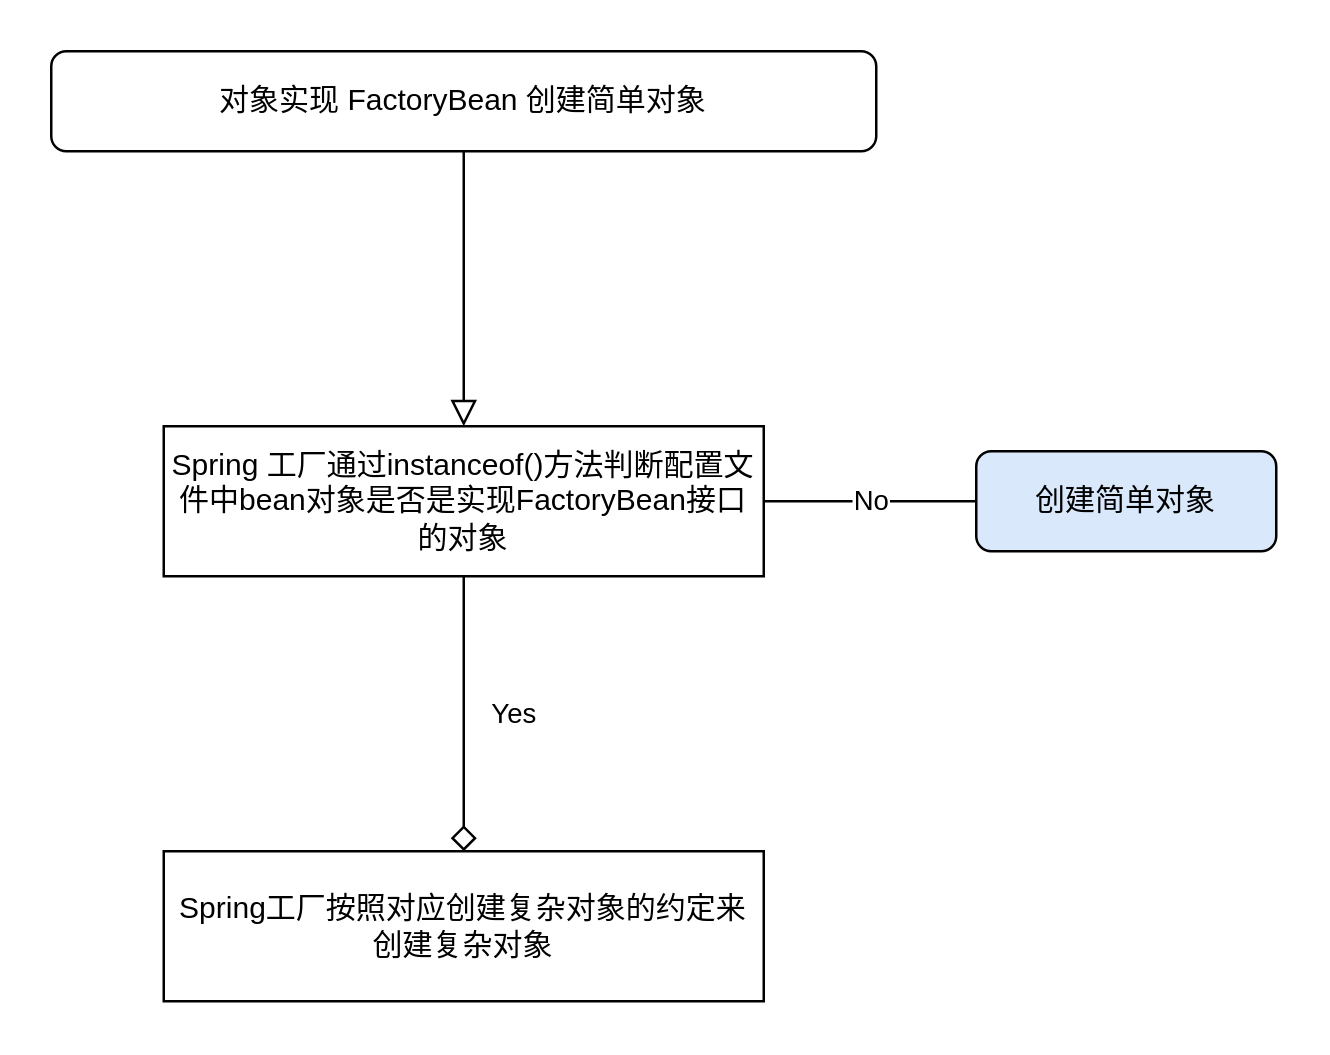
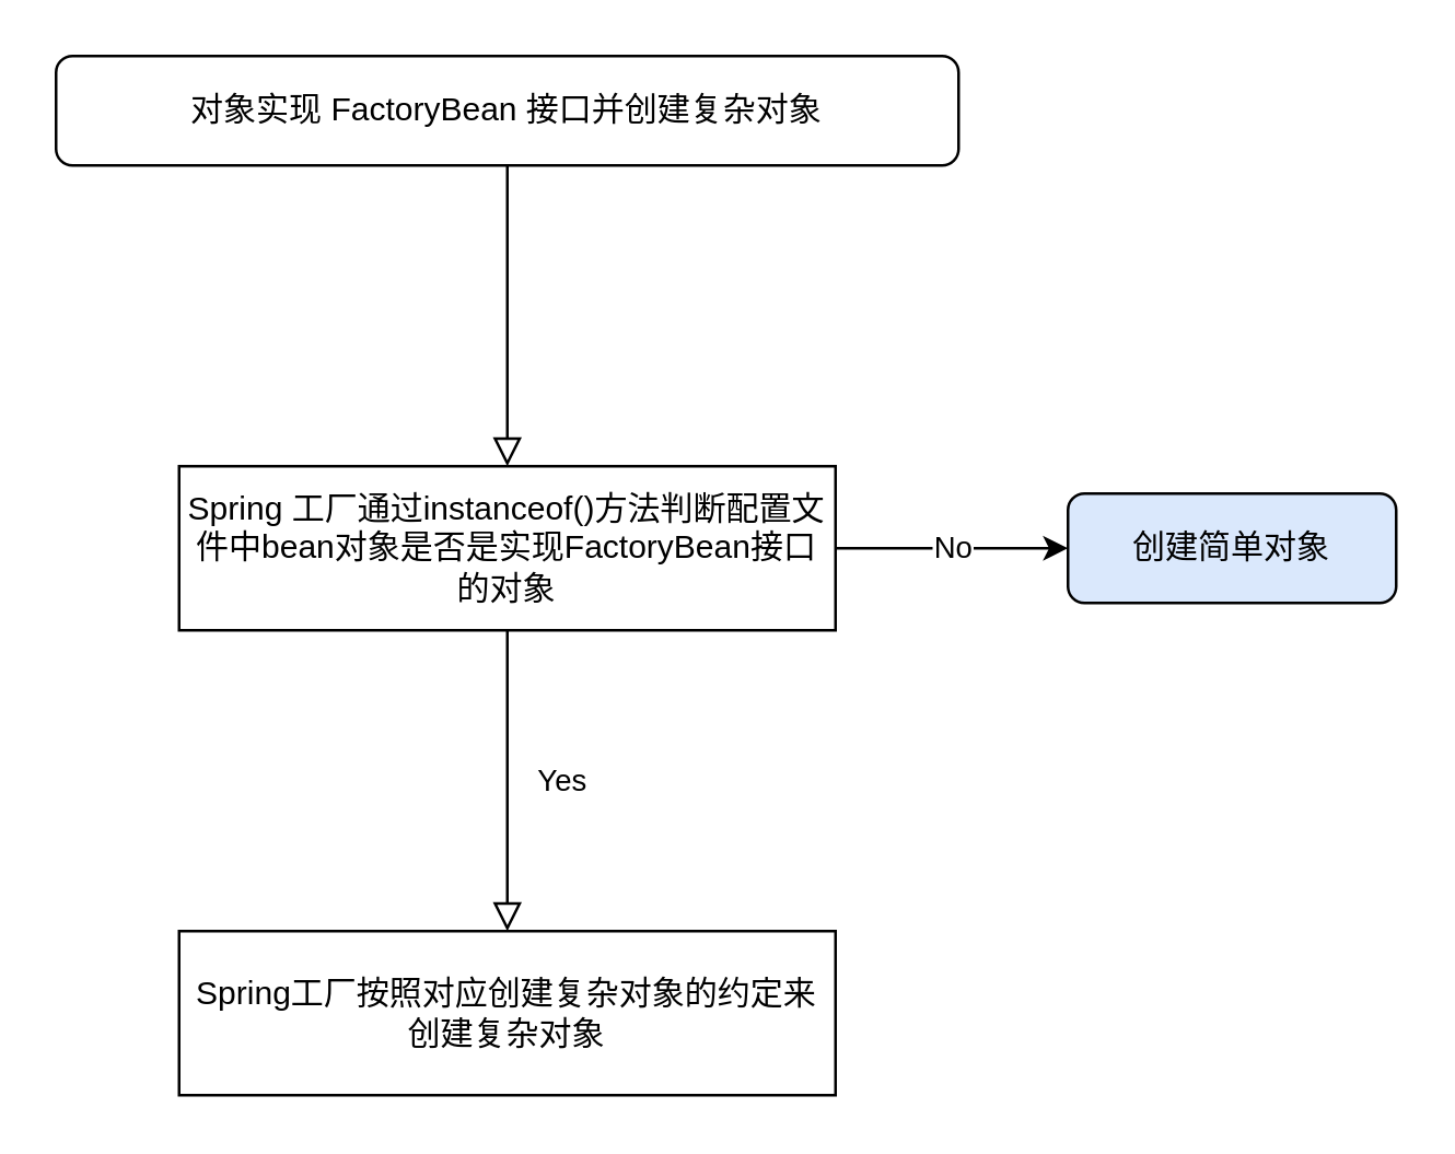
- <mxCell id="3" value="对象实现 FactoryBean 创建简单对象" style="rounded=1;whiteSpace=wrap;html=1;fontSize=12;glass=0;strokeWidth=1;shadow=0;" parent="1" vertex="1"><mxGeometry x="20" y="20" width="330" height="40" as="geometry" /></mxCell>
+ <mxCell id="3" value="对象实现 FactoryBean 接口并创建复杂对象" style="rounded=1;whiteSpace=wrap;html=1;fontSize=12;glass=0;strokeWidth=1;shadow=0;" parent="1" vertex="1"><mxGeometry x="20" y="20" width="330" height="40" as="geometry" /></mxCell>
- <mxCell id="8" value="No" style="endArrow=none;html=1;rounded=0;" edge="1" parent="1" source="6" target="5"><mxGeometry width="50" height="50" relative="1" as="geometry"><mxPoint x="180" y="320" as="sourcePoint" /><mxPoint x="230" y="270" as="targetPoint" /><Array as="points" /></mxGeometry></mxCell>
+ <mxCell id="8" value="No" style="endArrow=classic;html=1;rounded=0;" edge="1" parent="1" source="6" target="5"><mxGeometry width="50" height="50" relative="1" as="geometry"><mxPoint x="180" y="320" as="sourcePoint" /><mxPoint x="230" y="270" as="targetPoint" /><Array as="points" /></mxGeometry></mxCell>
- <mxCell id="4" value="Yes" style="rounded=0;html=1;jettySize=auto;orthogonalLoop=1;fontSize=11;endArrow=diamond;endFill=0;endSize=8;strokeWidth=1;shadow=0;labelBackgroundColor=none;edgeStyle=orthogonalEdgeStyle;exitX=0.5;exitY=1;exitDx=0;exitDy=0;" parent="1" source="6" target="7" edge="1"><mxGeometry y="20" relative="1" as="geometry"><mxPoint as="offset" /><mxPoint x="185" y="260" as="sourcePoint" /><mxPoint x="185" y="350" as="targetPoint" /></mxGeometry></mxCell>
+ <mxCell id="4" value="Yes" style="rounded=0;html=1;jettySize=auto;orthogonalLoop=1;fontSize=11;endArrow=block;endFill=0;endSize=8;strokeWidth=1;shadow=0;labelBackgroundColor=none;edgeStyle=orthogonalEdgeStyle;exitX=0.5;exitY=1;exitDx=0;exitDy=0;" parent="1" source="6" target="7" edge="1"><mxGeometry y="20" relative="1" as="geometry"><mxPoint as="offset" /><mxPoint x="185" y="260" as="sourcePoint" /><mxPoint x="185" y="350" as="targetPoint" /></mxGeometry></mxCell>
